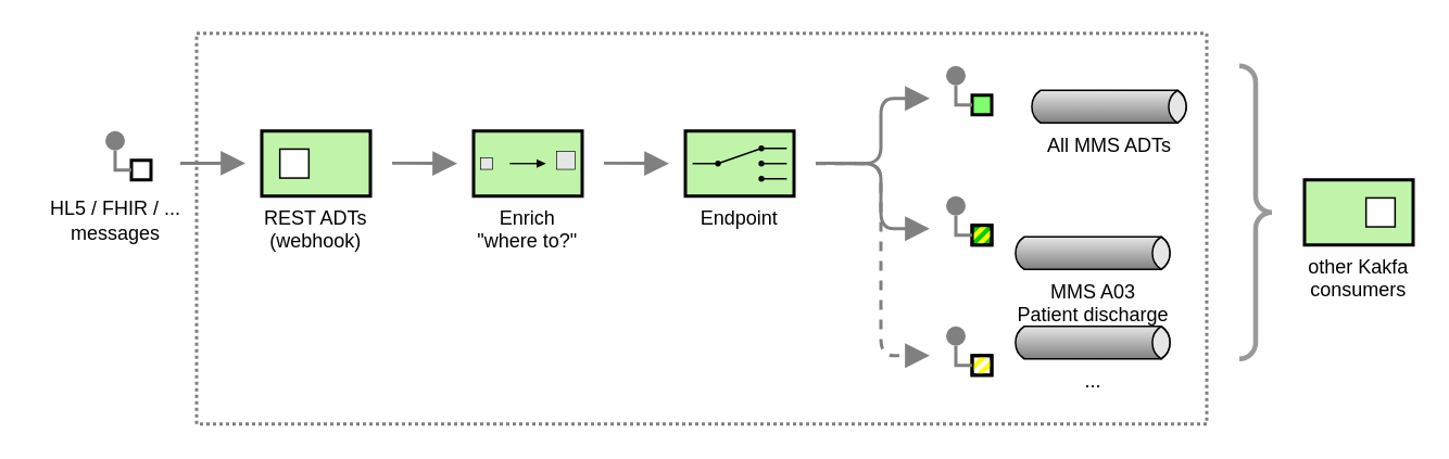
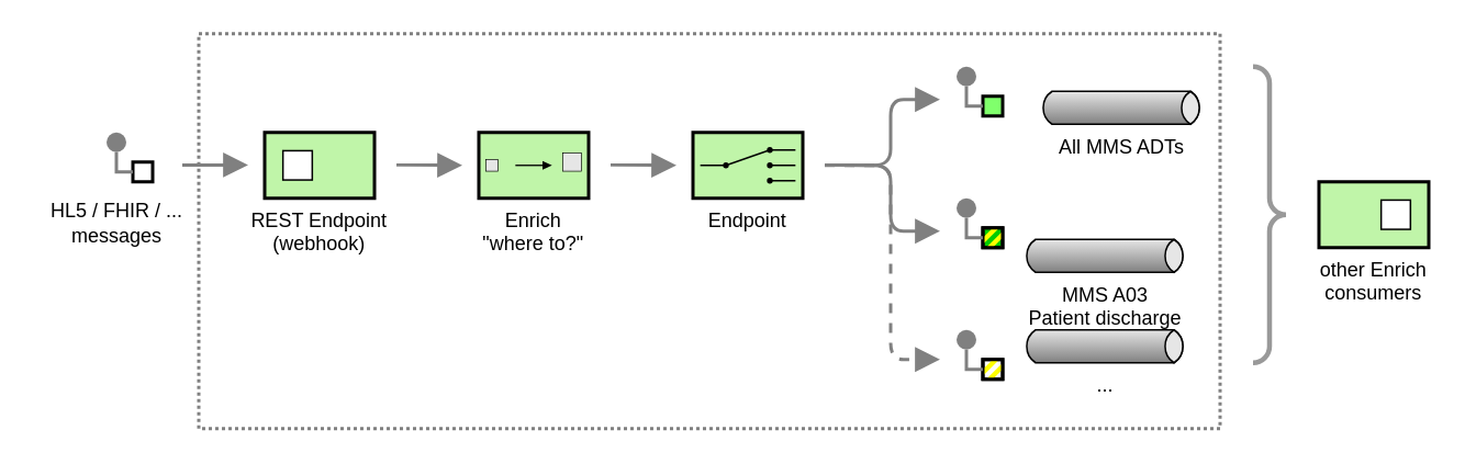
- <mxCell id="5" value="REST ADTs&#10;(webhook)" style="strokeWidth=2;dashed=0;align=center;fontSize=12;shape=rect;verticalLabelPosition=bottom;verticalAlign=top;fillColor=#c0f5a9;container=0;" parent="4" vertex="1"><mxGeometry width="66.67" height="40" as="geometry" /></mxCell>
+ <mxCell id="5" value="REST Endpoint&#10;(webhook)" style="strokeWidth=2;dashed=0;align=center;fontSize=12;shape=rect;verticalLabelPosition=bottom;verticalAlign=top;fillColor=#c0f5a9;container=0;" parent="4" vertex="1"><mxGeometry width="66.67" height="40" as="geometry" /></mxCell>
- <mxCell id="24" value="other Kakfa&#10;consumers" style="strokeWidth=2;dashed=0;align=center;fontSize=12;shape=rect;verticalLabelPosition=bottom;verticalAlign=top;fillColor=#c0f5a9;" parent="7" vertex="1"><mxGeometry x="380" y="70" width="66.67" height="40" as="geometry" /></mxCell>
+ <mxCell id="24" value="other Enrich&#10;consumers" style="strokeWidth=2;dashed=0;align=center;fontSize=12;shape=rect;verticalLabelPosition=bottom;verticalAlign=top;fillColor=#c0f5a9;" parent="7" vertex="1"><mxGeometry x="380" y="70" width="66.67" height="40" as="geometry" /></mxCell>
